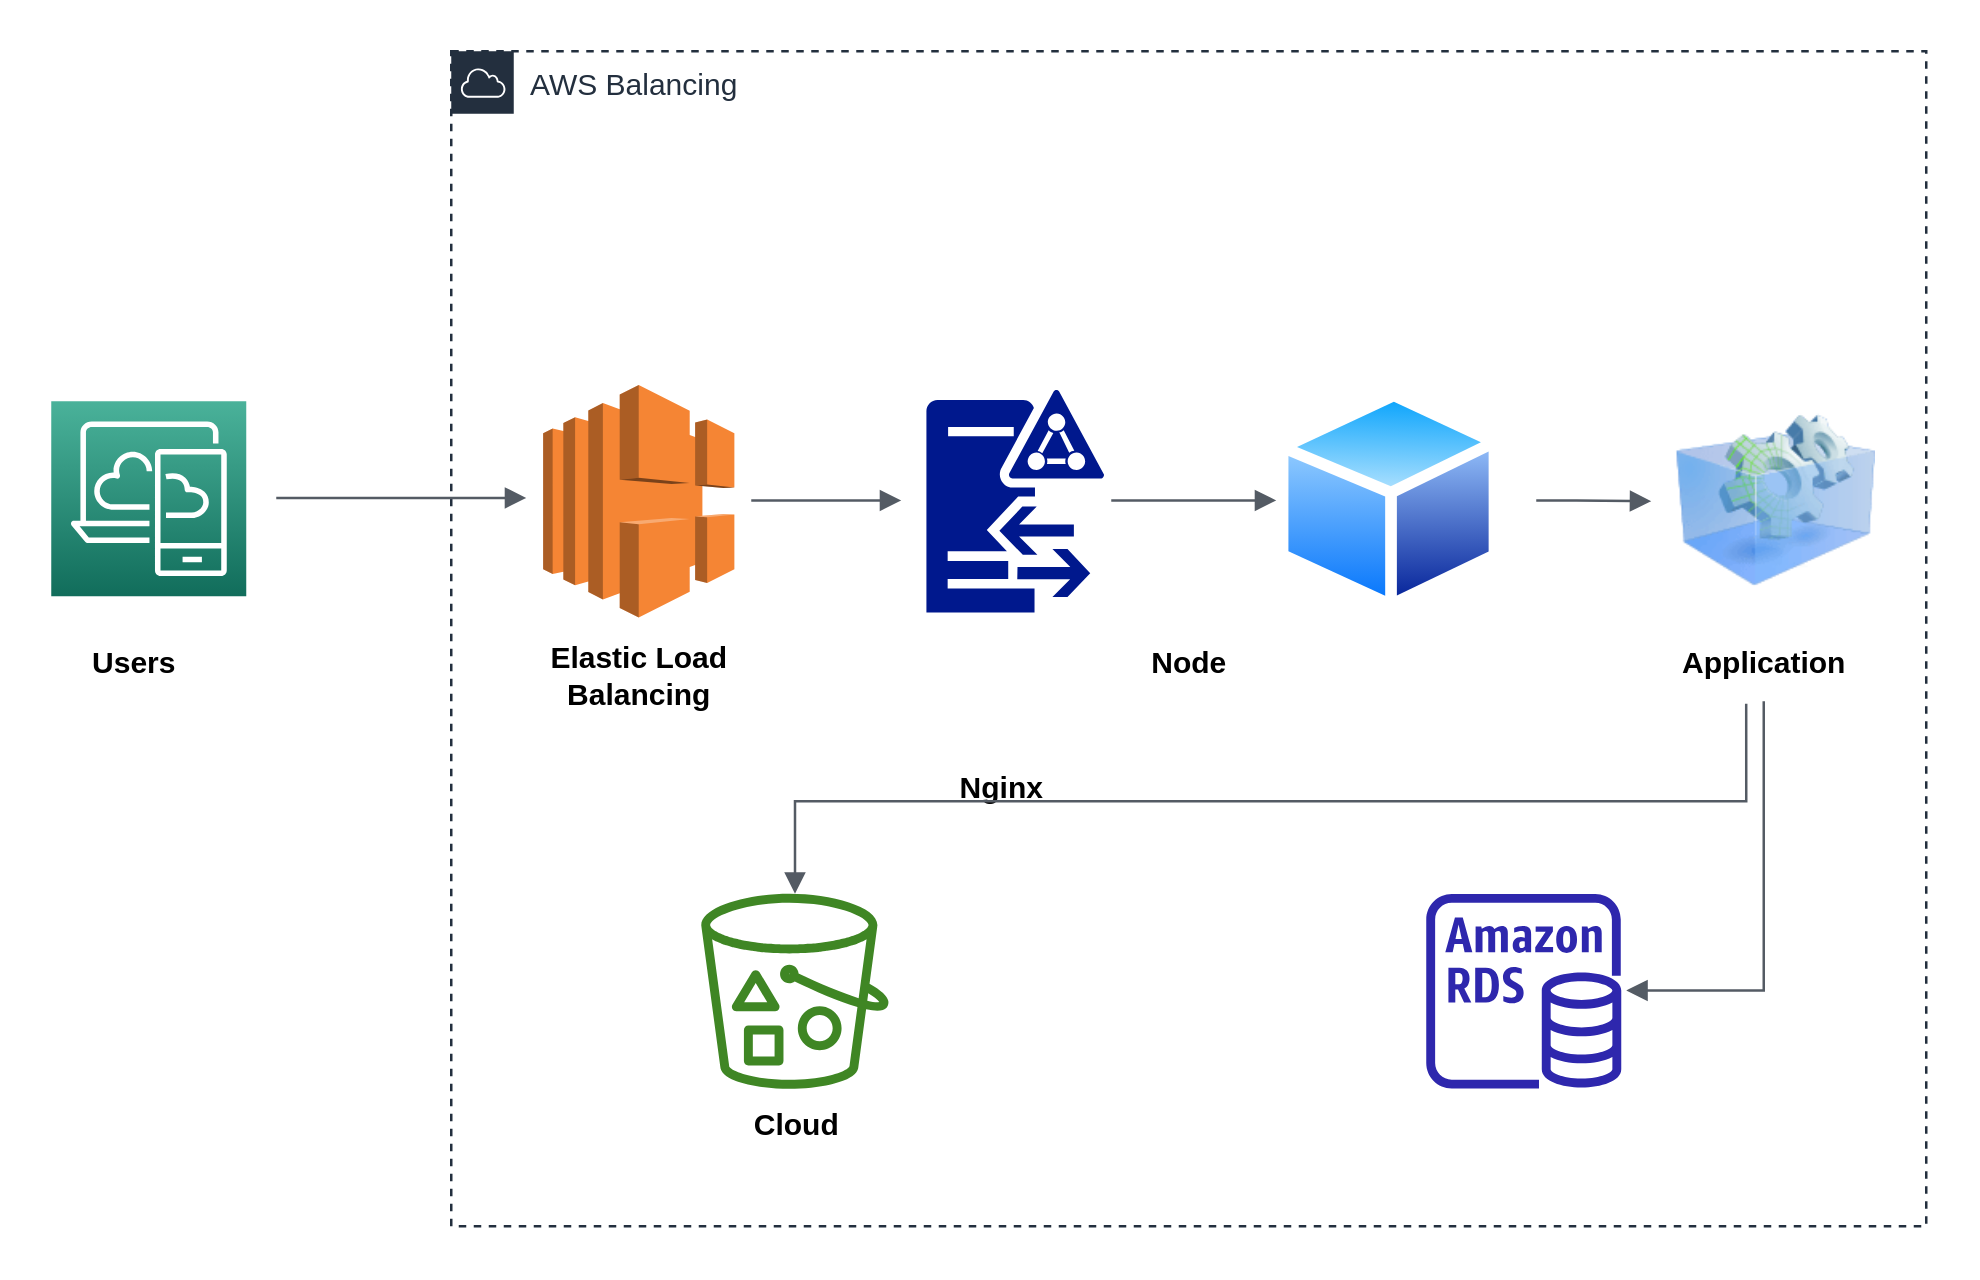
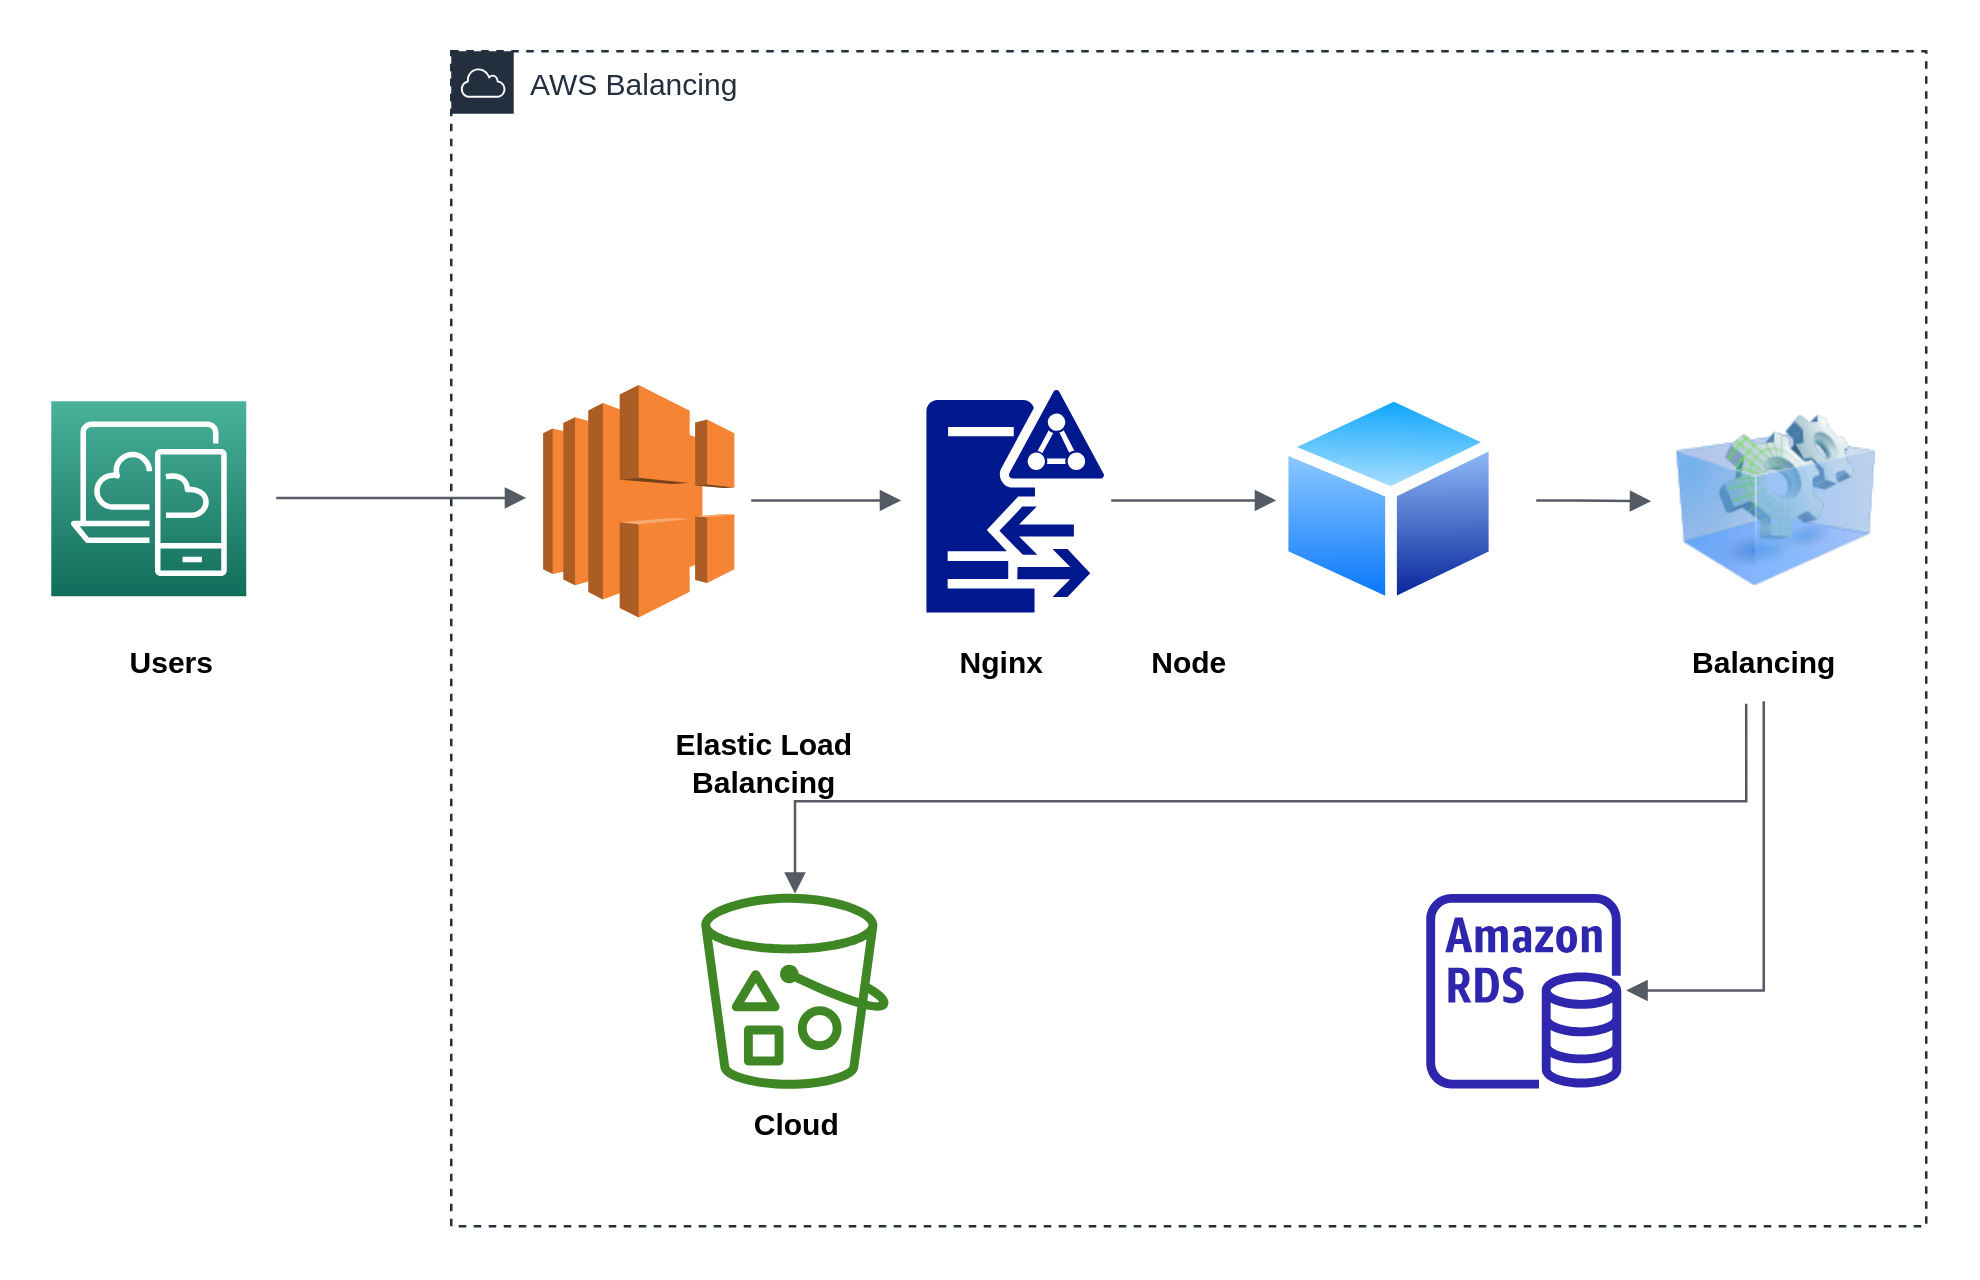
- <mxCell id="3" value="&lt;b&gt;Users&lt;/b&gt;" style="text;html=1;align=center;verticalAlign=middle;resizable=0;points=[];autosize=1;strokeColor=none;fillColor=none;" vertex="1" parent="1"><mxGeometry x="23" y="250" width="60" height="30" as="geometry" /></mxCell>
+ <mxCell id="3" value="&lt;b&gt;Users&lt;/b&gt;" style="text;html=1;align=center;verticalAlign=middle;resizable=0;points=[];autosize=1;strokeColor=none;fillColor=none;" vertex="1" parent="1"><mxGeometry x="38" y="250" width="60" height="30" as="geometry" /></mxCell>
- <mxCell id="13" value="&lt;b&gt;Application&lt;/b&gt;" style="text;html=1;align=center;verticalAlign=middle;resizable=0;points=[];autosize=1;strokeColor=none;fillColor=none;" vertex="1" parent="4"><mxGeometry x="480" y="230" width="90" height="30" as="geometry" /></mxCell>
+ <mxCell id="13" value="&lt;b&gt;Balancing&lt;/b&gt;" style="text;html=1;align=center;verticalAlign=middle;resizable=0;points=[];autosize=1;strokeColor=none;fillColor=none;" vertex="1" parent="4"><mxGeometry x="480" y="230" width="90" height="30" as="geometry" /></mxCell>
- <mxCell id="6" value="&lt;b&gt;Elastic Load&lt;br&gt;Balancing&lt;/b&gt;" style="text;html=1;align=center;verticalAlign=middle;resizable=0;points=[];autosize=1;strokeColor=none;fillColor=none;" vertex="1" parent="4"><mxGeometry x="30" y="230" width="90" height="40" as="geometry" /></mxCell>
+ <mxCell id="6" value="&lt;b&gt;Elastic Load&lt;br&gt;Balancing&lt;/b&gt;" style="text;html=1;align=center;verticalAlign=middle;resizable=0;points=[];autosize=1;strokeColor=none;fillColor=none;" vertex="1" parent="4"><mxGeometry x="80" y="265" width="90" height="40" as="geometry" /></mxCell>
- <mxCell id="8" value="&lt;b&gt;Nginx&lt;/b&gt;" style="text;html=1;align=center;verticalAlign=middle;resizable=0;points=[];autosize=1;strokeColor=none;fillColor=none;" vertex="1" parent="4"><mxGeometry x="190" y="280" width="60" height="30" as="geometry" /></mxCell>
+ <mxCell id="8" value="&lt;b&gt;Nginx&lt;/b&gt;" style="text;html=1;align=center;verticalAlign=middle;resizable=0;points=[];autosize=1;strokeColor=none;fillColor=none;" vertex="1" parent="4"><mxGeometry x="190" y="230" width="60" height="30" as="geometry" /></mxCell>
